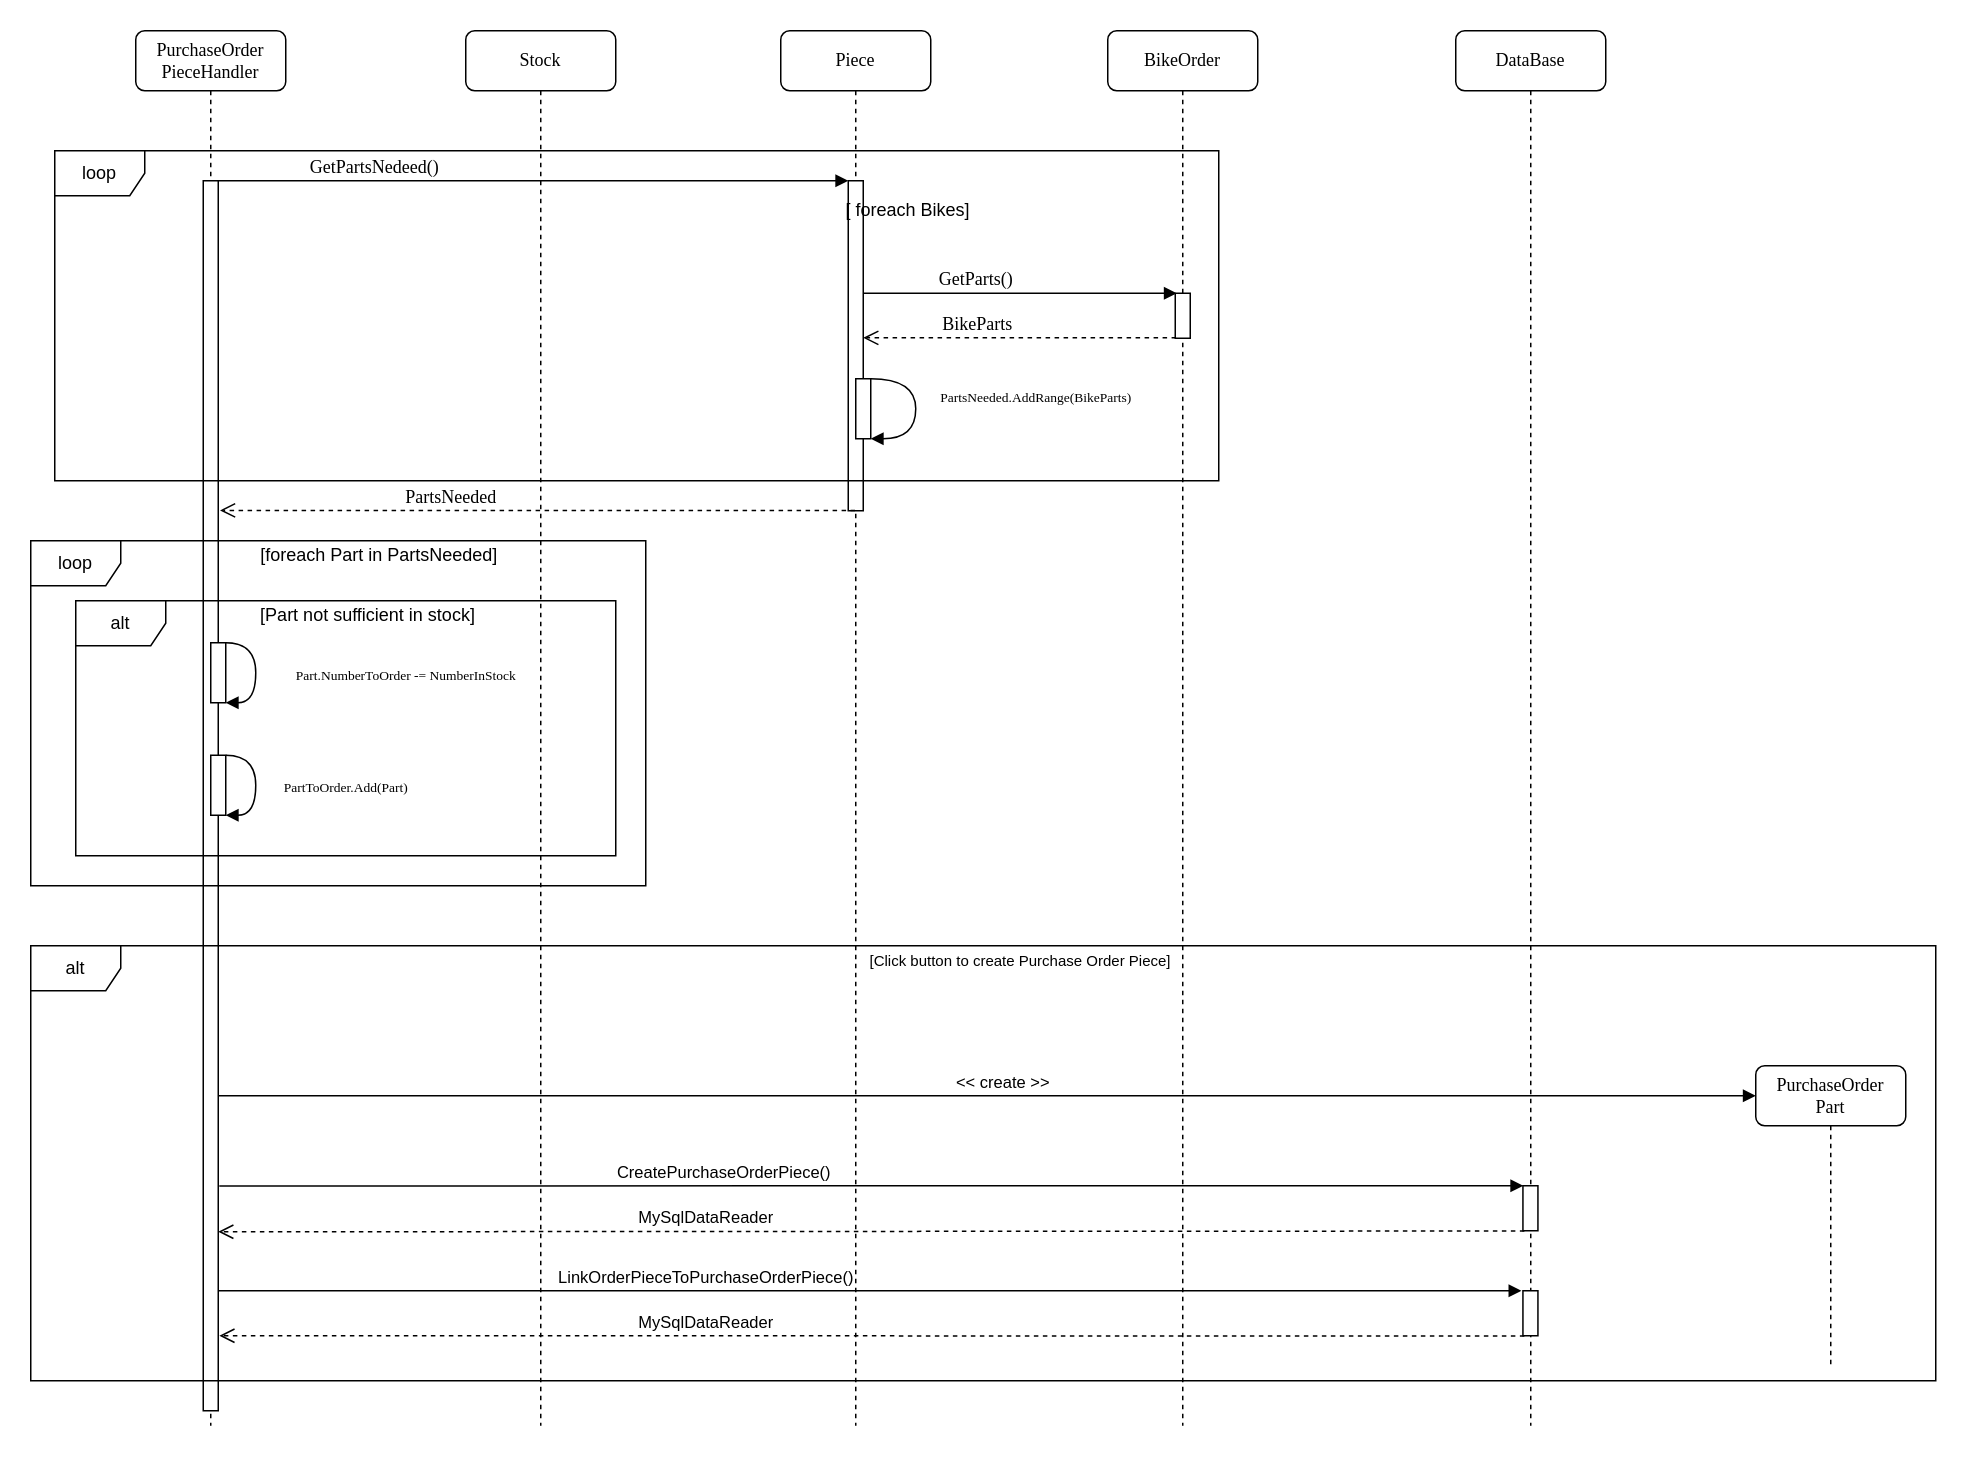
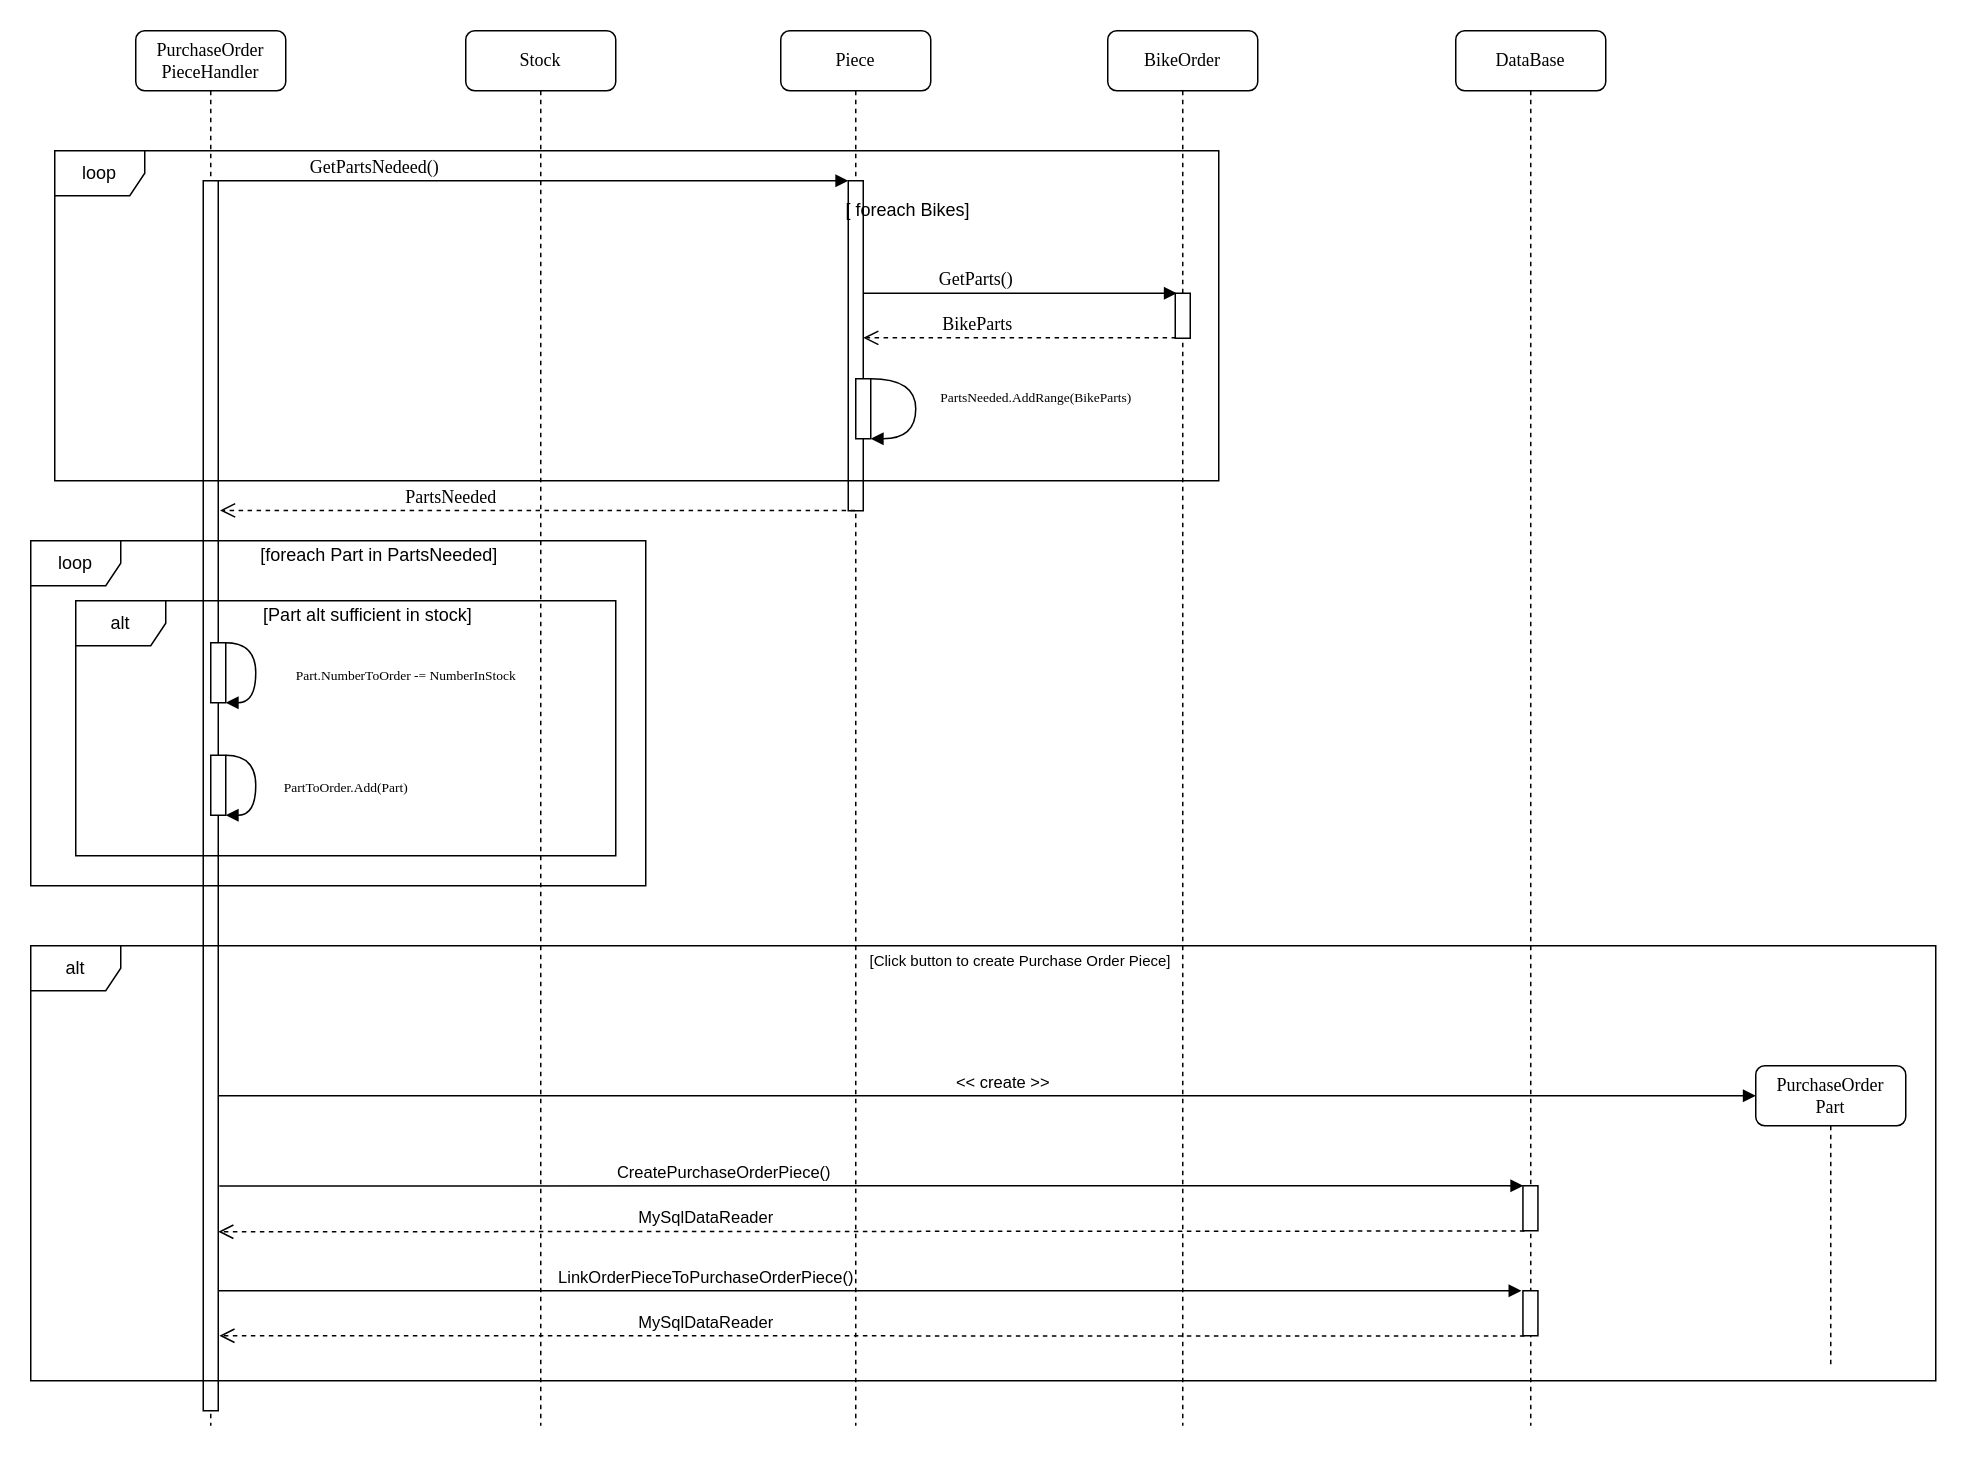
- <mxCell id="25" value="[Part not sufficient in stock]" style="text;html=1;strokeColor=none;fillColor=none;align=center;verticalAlign=middle;whiteSpace=wrap;rounded=0;sketch=0;" vertex="1" parent="1"><mxGeometry x="165" y="400" width="160" height="20" as="geometry" /></mxCell>
+ <mxCell id="25" value="[Part alt sufficient in stock]" style="text;html=1;strokeColor=none;fillColor=none;align=center;verticalAlign=middle;whiteSpace=wrap;rounded=0;sketch=0;" vertex="1" parent="1"><mxGeometry x="165" y="400" width="160" height="20" as="geometry" /></mxCell>
